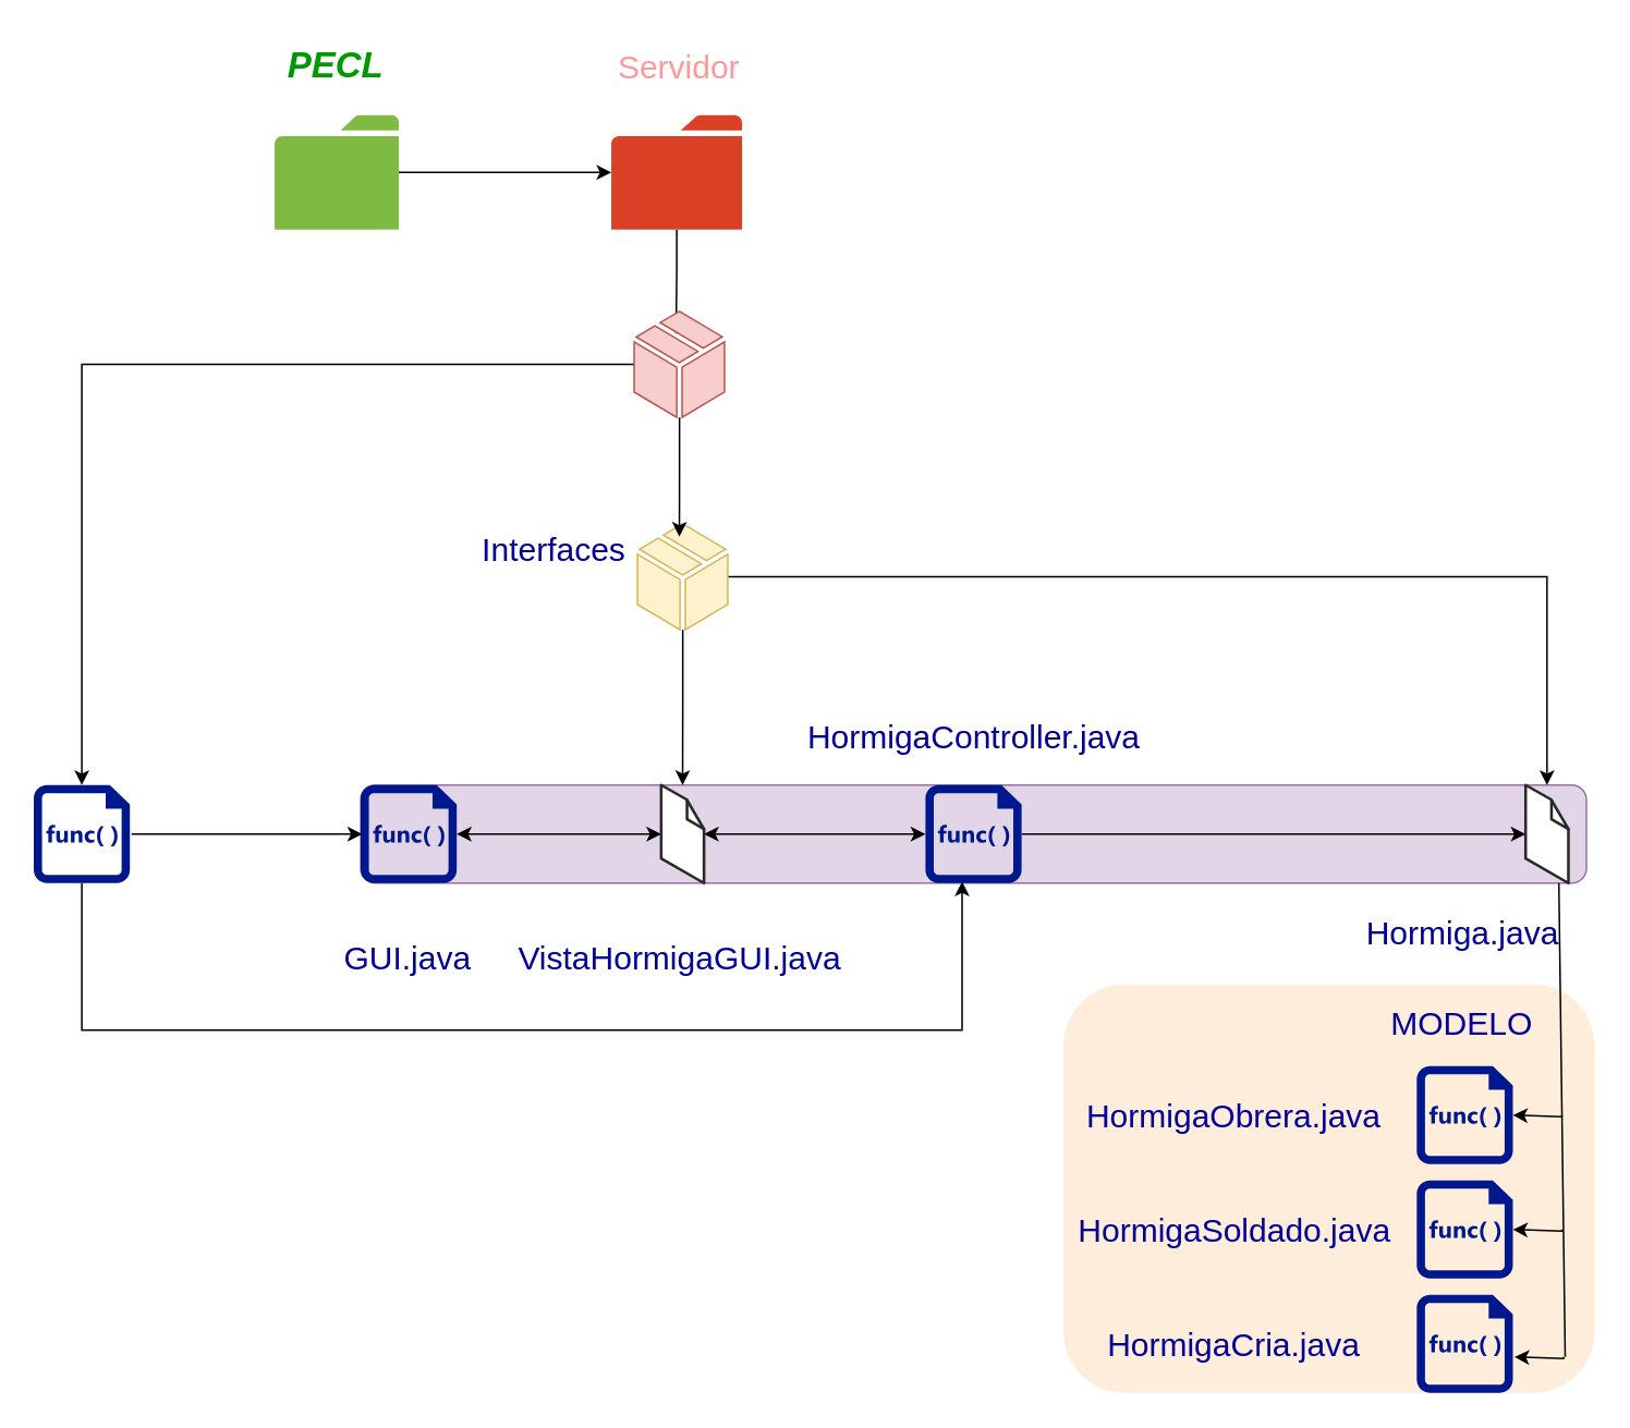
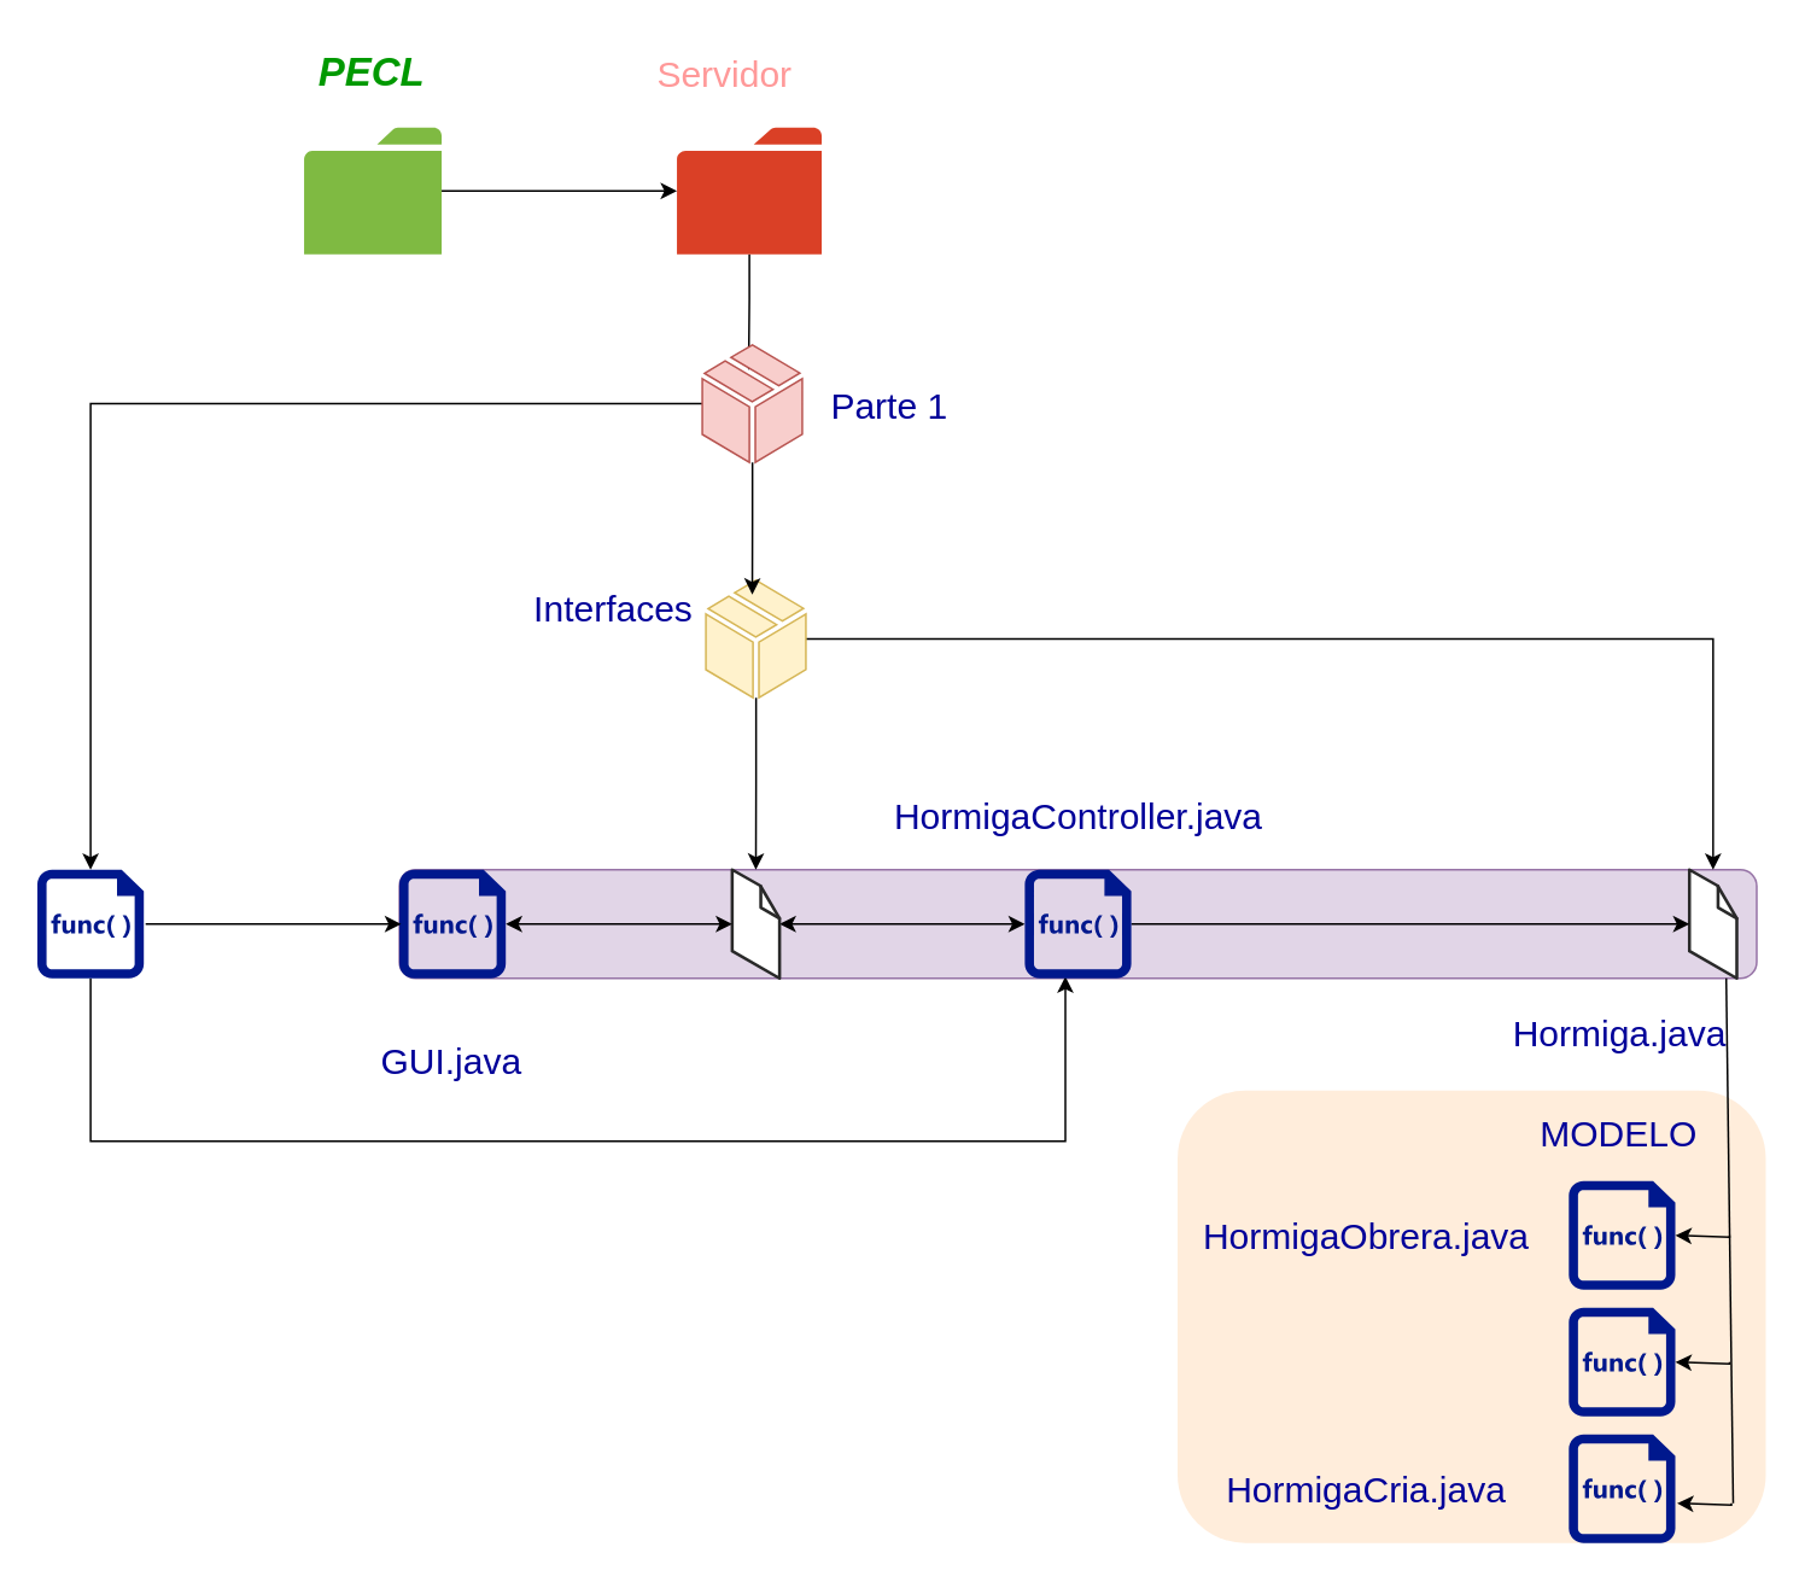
- <mxCell id="9" value="&lt;font color=&quot;#ff9999&quot;&gt;Servidor&lt;/font&gt;" style="text;html=1;strokeColor=none;fillColor=none;align=center;verticalAlign=middle;whiteSpace=wrap;rounded=0;fontSize=20;fontColor=#009900;" parent="1" vertex="1"><mxGeometry x="350.01" y="20" width="130" height="40" as="geometry" /></mxCell>
+ <mxCell id="9" value="&lt;font color=&quot;#ff9999&quot;&gt;Servidor&lt;/font&gt;" style="text;html=1;strokeColor=none;fillColor=none;align=center;verticalAlign=middle;whiteSpace=wrap;rounded=0;fontSize=20;fontColor=#009900;" parent="1" vertex="1"><mxGeometry x="335.01" y="20" width="130" height="40" as="geometry" /></mxCell>
+ <mxCell id="16" value="&lt;font color=&quot;#000099&quot;&gt;Parte 1&lt;br&gt;&lt;/font&gt;" style="text;html=1;strokeColor=none;fillColor=none;align=center;verticalAlign=middle;whiteSpace=wrap;rounded=0;fontSize=20;fontColor=#009900;" vertex="1" parent="1"><mxGeometry x="446.37" y="202.5" width="90" height="40" as="geometry" /></mxCell>
- <mxCell id="22" value="&lt;font color=&quot;#000099&quot;&gt;VistaHormigaGUI.java&lt;/font&gt;" style="text;html=1;strokeColor=none;fillColor=none;align=center;verticalAlign=middle;whiteSpace=wrap;rounded=0;fontSize=20;fontColor=#009900;" vertex="1" parent="1"><mxGeometry x="298.7" y="565" width="232.62" height="40" as="geometry" /></mxCell>
- <mxCell id="30" value="&lt;font color=&quot;#000099&quot;&gt;HormigaSoldado.java&lt;/font&gt;" style="text;html=1;strokeColor=none;fillColor=none;align=center;verticalAlign=middle;whiteSpace=wrap;rounded=0;fontSize=20;fontColor=#009900;" vertex="1" parent="1"><mxGeometry x="655.5" y="732" width="197.68" height="40" as="geometry" /></mxCell>
